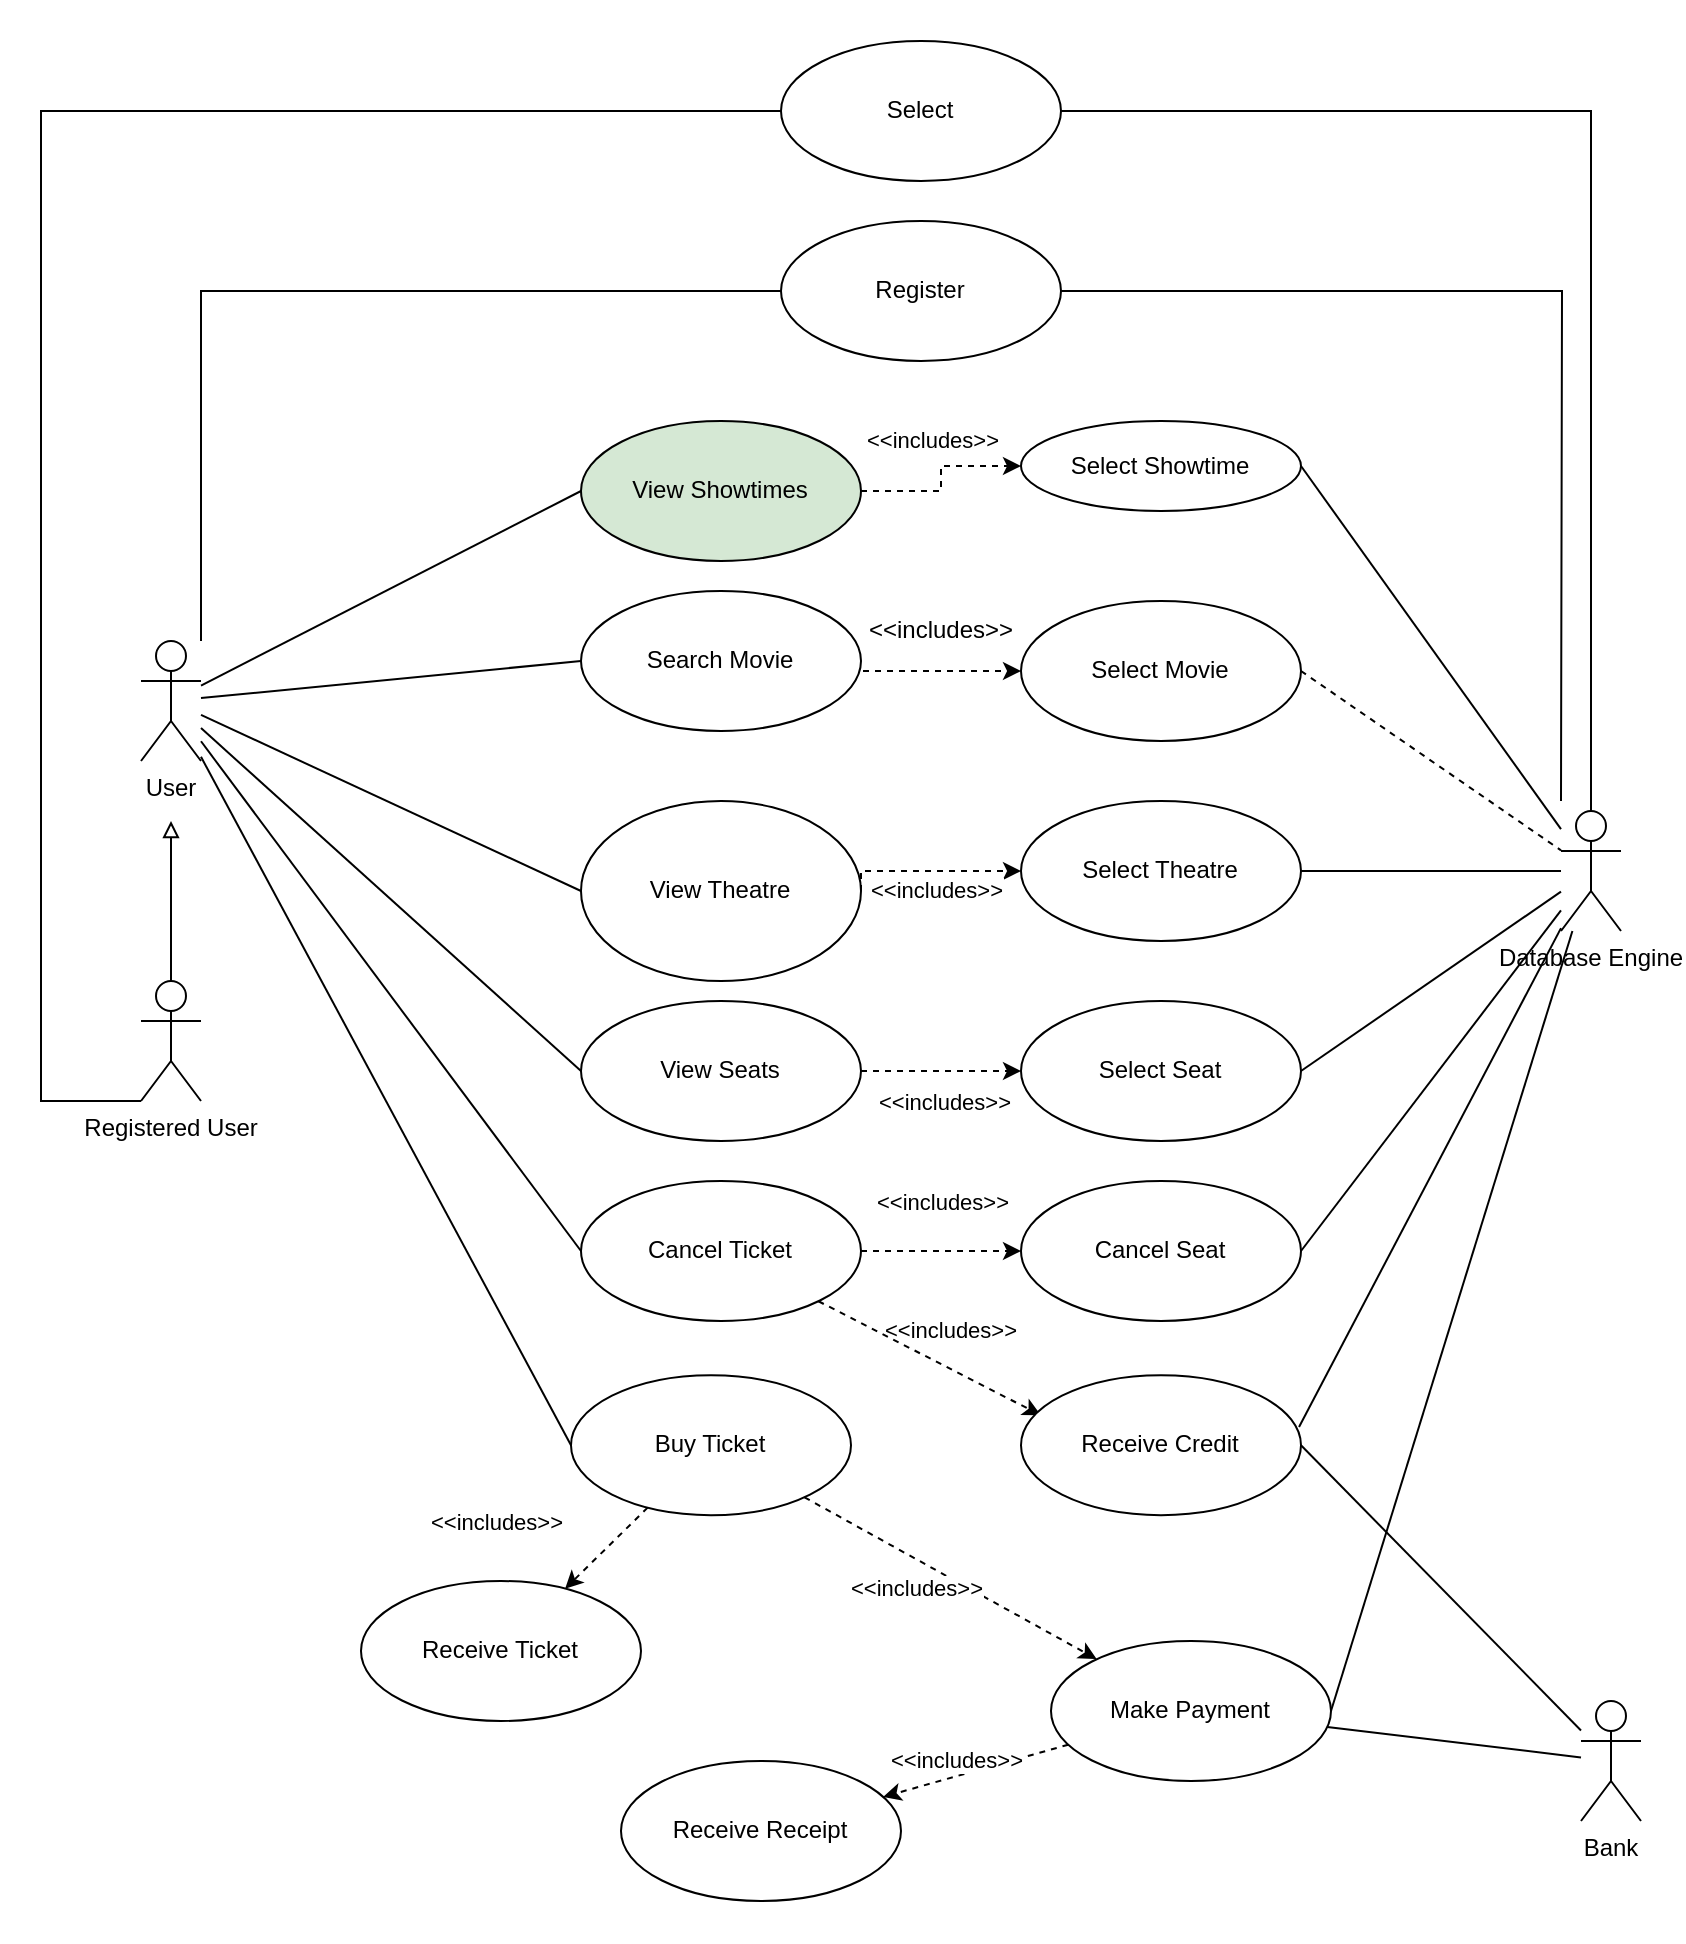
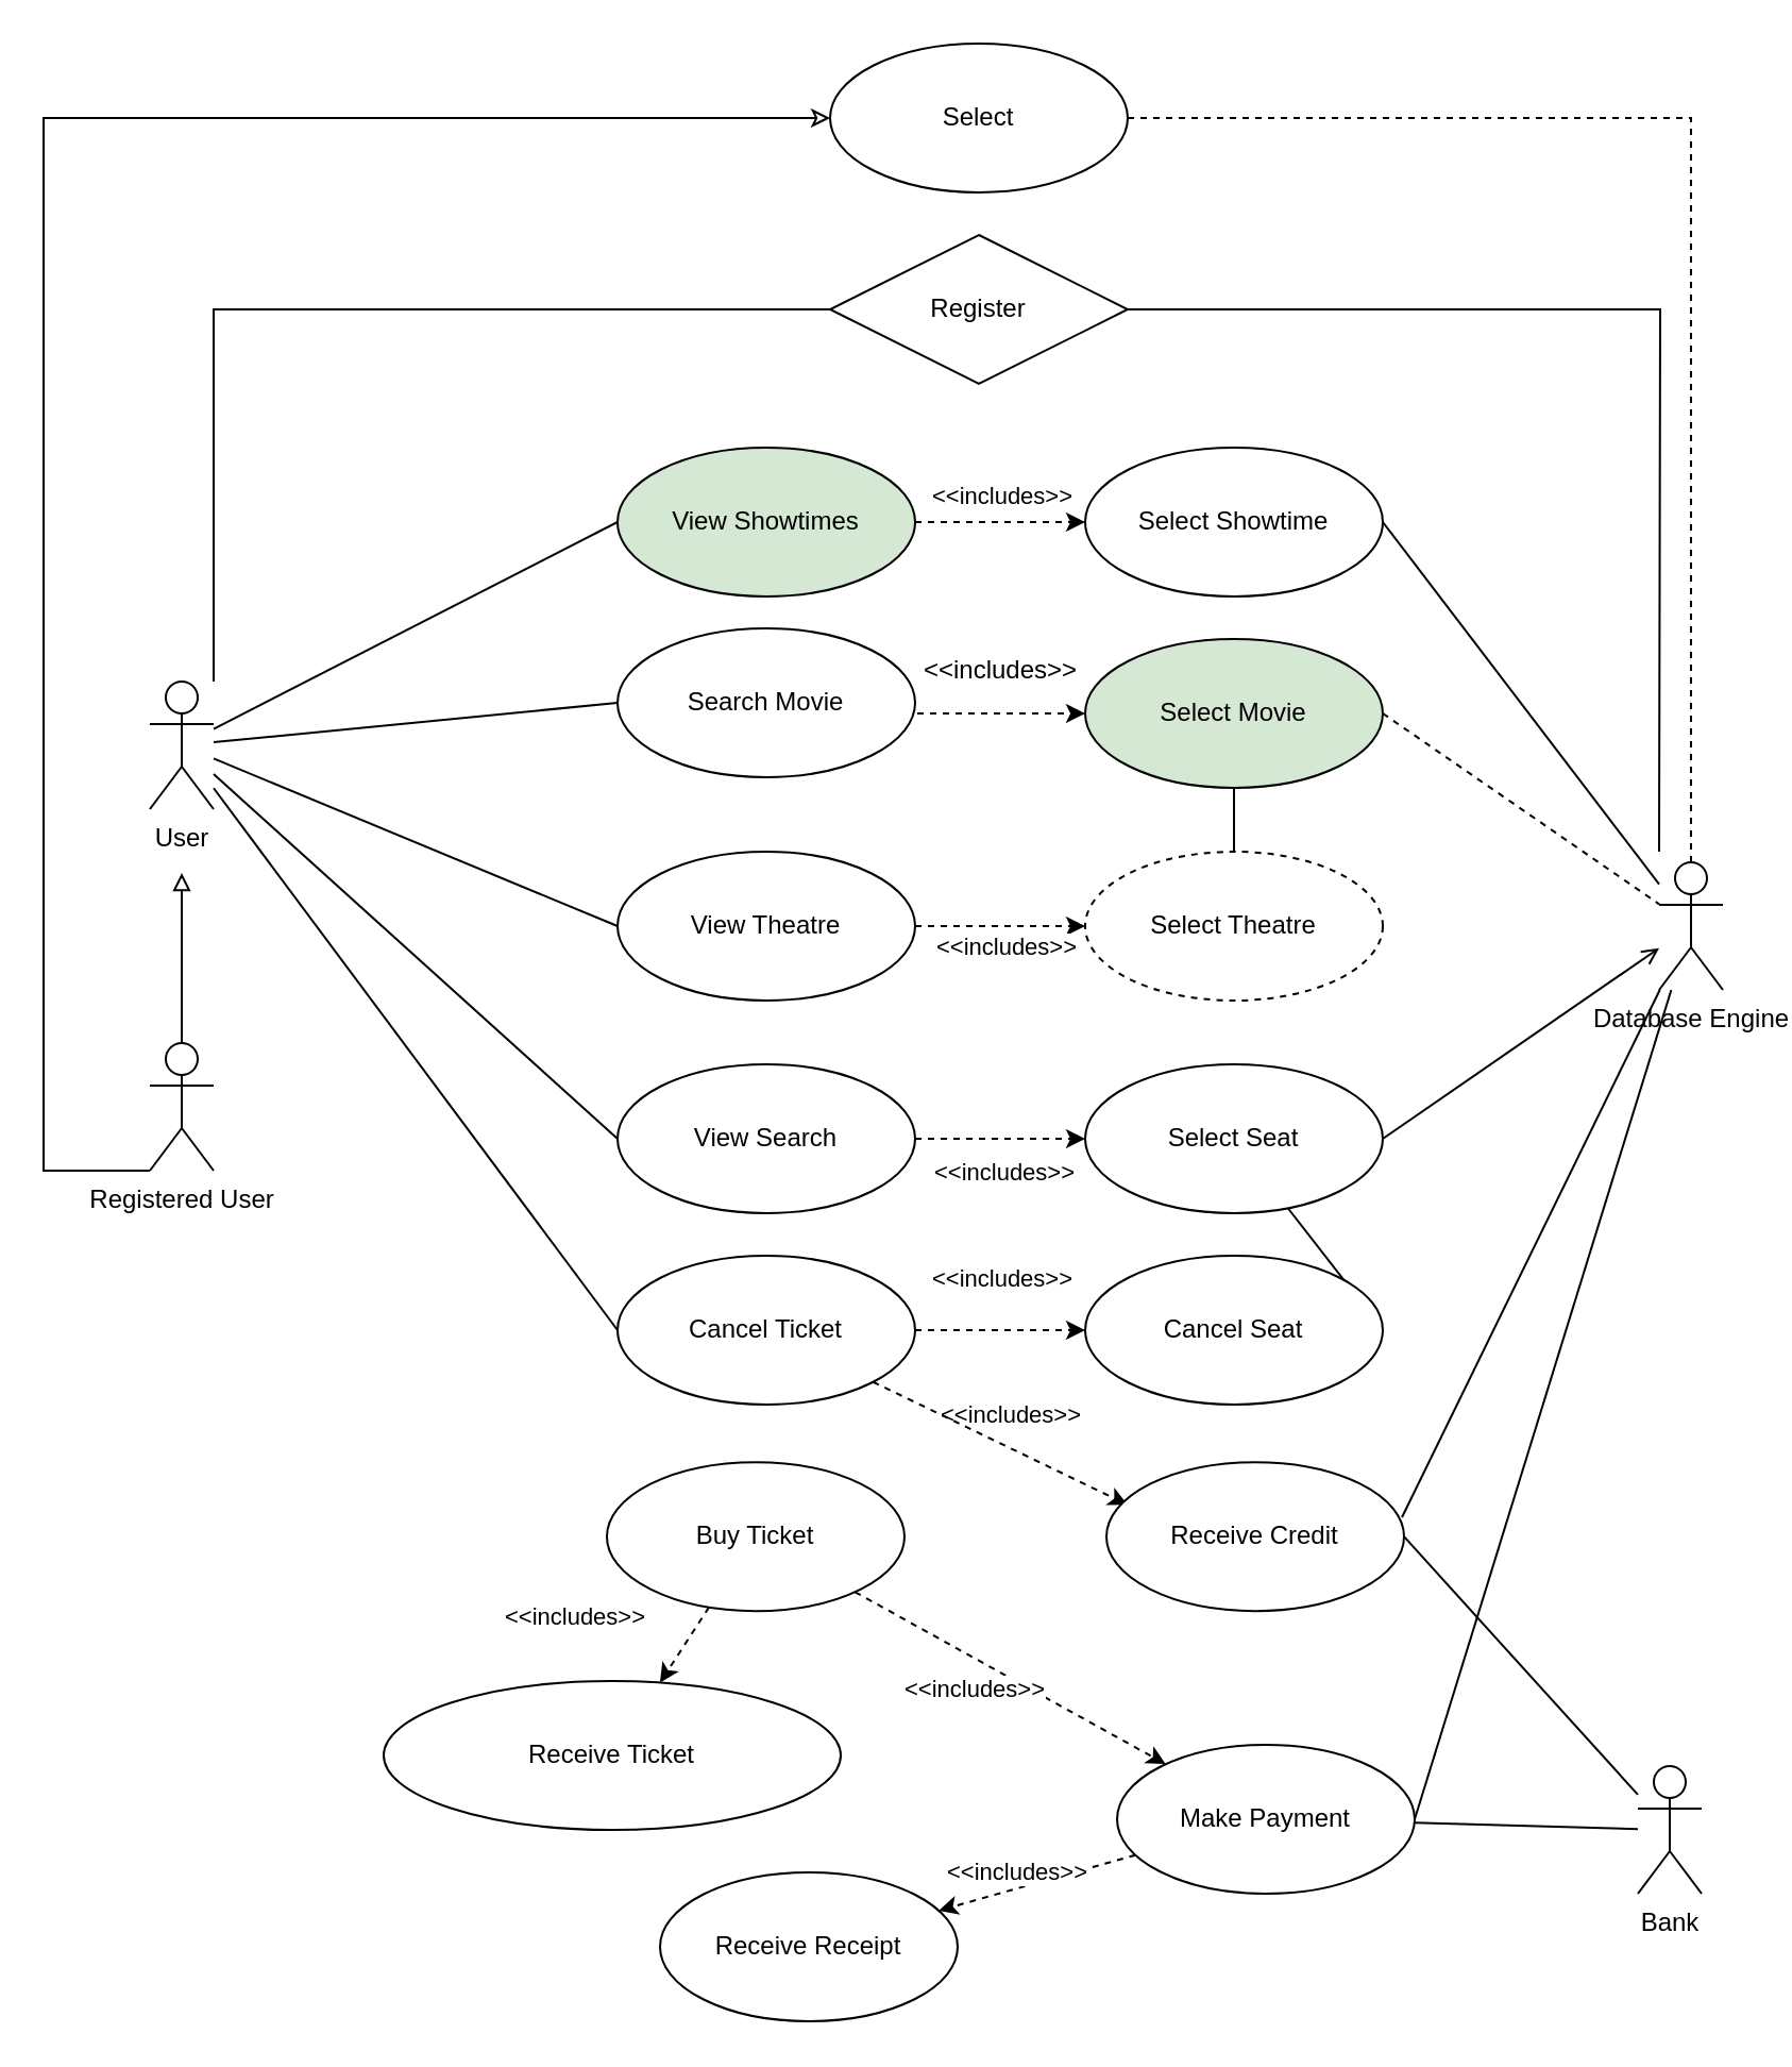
- <mxCell id="4" style="edgeStyle=orthogonalEdgeStyle;rounded=0;orthogonalLoop=1;jettySize=auto;html=1;exitX=0;exitY=1;exitDx=0;exitDy=0;exitPerimeter=0;endArrow=none;endFill=0;entryX=0;entryY=0.5;entryDx=0;entryDy=0;" parent="1" source="5" target="48" edge="1"><mxGeometry relative="1" as="geometry"><Array as="points"><mxPoint x="20" y="550" /><mxPoint x="20" y="55" /></Array></mxGeometry></mxCell>
+ <mxCell id="4" style="edgeStyle=orthogonalEdgeStyle;rounded=0;orthogonalLoop=1;jettySize=auto;html=1;exitX=0;exitY=1;exitDx=0;exitDy=0;exitPerimeter=0;endArrow=classic;endFill=0;entryX=0;entryY=0.5;entryDx=0;entryDy=0;" parent="1" source="5" target="48" edge="1"><mxGeometry relative="1" as="geometry"><Array as="points"><mxPoint x="20" y="550" /><mxPoint x="20" y="55" /></Array></mxGeometry></mxCell>
- <mxCell id="47" style="edgeStyle=orthogonalEdgeStyle;rounded=0;orthogonalLoop=1;jettySize=auto;html=1;endArrow=none;endFill=0;" parent="1" source="48" target="6" edge="1"><mxGeometry relative="1" as="geometry" /></mxCell>
+ <mxCell id="47" style="edgeStyle=orthogonalEdgeStyle;rounded=0;orthogonalLoop=1;jettySize=auto;html=1;endArrow=none;endFill=0;dashed=1;" parent="1" source="48" target="6" edge="1"><mxGeometry relative="1" as="geometry" /></mxCell>
- <mxCell id="53" value="Register" style="ellipse;whiteSpace=wrap;html=1;" parent="1" vertex="1"><mxGeometry x="390" y="110" width="140" height="70" as="geometry" /></mxCell>
+ <mxCell id="53" value="Register" style="rhombus;whiteSpace=wrap;html=1;" parent="1" vertex="1"><mxGeometry x="390" y="110" width="140" height="70" as="geometry" /></mxCell>
- <mxCell id="32" value="Select Showtime" style="ellipse;whiteSpace=wrap;html=1;" parent="1" vertex="1"><mxGeometry x="510" y="210" width="140" height="45" as="geometry" /></mxCell>
+ <mxCell id="32" value="Select Showtime" style="ellipse;whiteSpace=wrap;html=1;" parent="1" vertex="1"><mxGeometry x="510" y="210" width="140" height="70" as="geometry" /></mxCell>
- <mxCell id="30" value="Select Movie" style="ellipse;whiteSpace=wrap;html=1;" parent="1" vertex="1"><mxGeometry x="510" y="300" width="140" height="70" as="geometry" /></mxCell>
+ <mxCell id="30" value="Select Movie" style="ellipse;whiteSpace=wrap;html=1;fillColor=#d5e8d4;" parent="1" vertex="1"><mxGeometry x="510" y="300" width="140" height="70" as="geometry" /></mxCell>
- <mxCell id="28" value="Select Theatre" style="ellipse;whiteSpace=wrap;html=1;" parent="1" vertex="1"><mxGeometry x="510" y="400" width="140" height="70" as="geometry" /></mxCell>
+ <mxCell id="28" value="Select Theatre" style="ellipse;whiteSpace=wrap;html=1;dashed=1;" parent="1" vertex="1"><mxGeometry x="510" y="400" width="140" height="70" as="geometry" /></mxCell>
- <mxCell id="27" style="edgeStyle=none;rounded=0;orthogonalLoop=1;jettySize=auto;html=1;endArrow=none;endFill=0;" parent="1" source="28" target="6" edge="1"><mxGeometry relative="1" as="geometry"><mxPoint x="710.695" y="424.921" as="targetPoint" /></mxGeometry></mxCell>
+ <mxCell id="27" style="edgeStyle=none;rounded=0;orthogonalLoop=1;jettySize=auto;html=1;endArrow=none;endFill=0;" parent="1" source="28" target="30" edge="1"><mxGeometry relative="1" as="geometry"><mxPoint x="710.695" y="424.921" as="targetPoint" /></mxGeometry></mxCell>
- <mxCell id="46" value="View Theatre" style="ellipse;whiteSpace=wrap;html=1;" parent="1" vertex="1"><mxGeometry x="290" y="400" width="140" height="90" as="geometry" /></mxCell>
+ <mxCell id="46" value="View Theatre" style="ellipse;whiteSpace=wrap;html=1;" parent="1" vertex="1"><mxGeometry x="290" y="400" width="140" height="70" as="geometry" /></mxCell>
- <mxCell id="15" style="edgeStyle=none;rounded=0;orthogonalLoop=1;jettySize=auto;html=1;endArrow=none;endFill=0;exitX=1;exitY=0.5;exitDx=0;exitDy=0;" parent="1" source="16" target="6" edge="1"><mxGeometry relative="1" as="geometry"><mxPoint x="780" y="420" as="targetPoint" /></mxGeometry></mxCell>
+ <mxCell id="15" style="edgeStyle=none;rounded=0;orthogonalLoop=1;jettySize=auto;html=1;endArrow=open;endFill=0;exitX=1;exitY=0.5;exitDx=0;exitDy=0;" parent="1" source="16" target="6" edge="1"><mxGeometry relative="1" as="geometry"><mxPoint x="780" y="420" as="targetPoint" /></mxGeometry></mxCell>
- <mxCell id="20" value="View Seats" style="ellipse;whiteSpace=wrap;html=1;" parent="1" vertex="1"><mxGeometry x="290" y="500" width="140" height="70" as="geometry" /></mxCell>
+ <mxCell id="20" value="View Search" style="ellipse;whiteSpace=wrap;html=1;" parent="1" vertex="1"><mxGeometry x="290" y="500" width="140" height="70" as="geometry" /></mxCell>
- <mxCell id="51" style="rounded=0;orthogonalLoop=1;jettySize=auto;html=1;exitX=1;exitY=0.5;exitDx=0;exitDy=0;fontSize=11;endArrow=none;endFill=0;" parent="1" source="52" target="6" edge="1"><mxGeometry relative="1" as="geometry" /></mxCell>
+ <mxCell id="51" style="rounded=0;orthogonalLoop=1;jettySize=auto;html=1;exitX=1;exitY=0.5;exitDx=0;exitDy=0;fontSize=11;endArrow=none;endFill=0;" parent="1" source="52" target="16" edge="1"><mxGeometry relative="1" as="geometry" /></mxCell>
- <mxCell id="13" style="edgeStyle=none;rounded=0;orthogonalLoop=1;jettySize=auto;html=1;endArrow=none;endFill=0;exitX=0;exitY=0.5;exitDx=0;exitDy=0;" parent="1" source="14" target="3" edge="1"><mxGeometry relative="1" as="geometry"><mxPoint x="100" y="340" as="targetPoint" /></mxGeometry></mxCell>
- <mxCell id="49" value="Receive Credit" style="ellipse;whiteSpace=wrap;html=1;" parent="1" vertex="1"><mxGeometry x="510" y="687.09" width="140" height="70" as="geometry" /></mxCell>
+ <mxCell id="49" value="Receive Credit" style="ellipse;whiteSpace=wrap;html=1;" parent="1" vertex="1"><mxGeometry x="520" y="687.09" width="140" height="70" as="geometry" /></mxCell>
- <mxCell id="33" value="Receive Ticket" style="ellipse;whiteSpace=wrap;html=1;" parent="1" vertex="1"><mxGeometry x="180" y="790" width="140" height="70" as="geometry" /></mxCell>
+ <mxCell id="33" value="Receive Ticket" style="ellipse;whiteSpace=wrap;html=1;" parent="1" vertex="1"><mxGeometry x="180" y="790" width="215" height="70" as="geometry" /></mxCell>
- <mxCell id="7" value="Bank" style="shape=umlActor;verticalLabelPosition=bottom;verticalAlign=top;html=1;outlineConnect=0;" parent="1" vertex="1"><mxGeometry x="790" y="850" width="30" height="60" as="geometry" /></mxCell>
+ <mxCell id="7" value="Bank" style="shape=umlActor;verticalLabelPosition=bottom;verticalAlign=top;html=1;outlineConnect=0;" parent="1" vertex="1"><mxGeometry x="770" y="830" width="30" height="60" as="geometry" /></mxCell>
